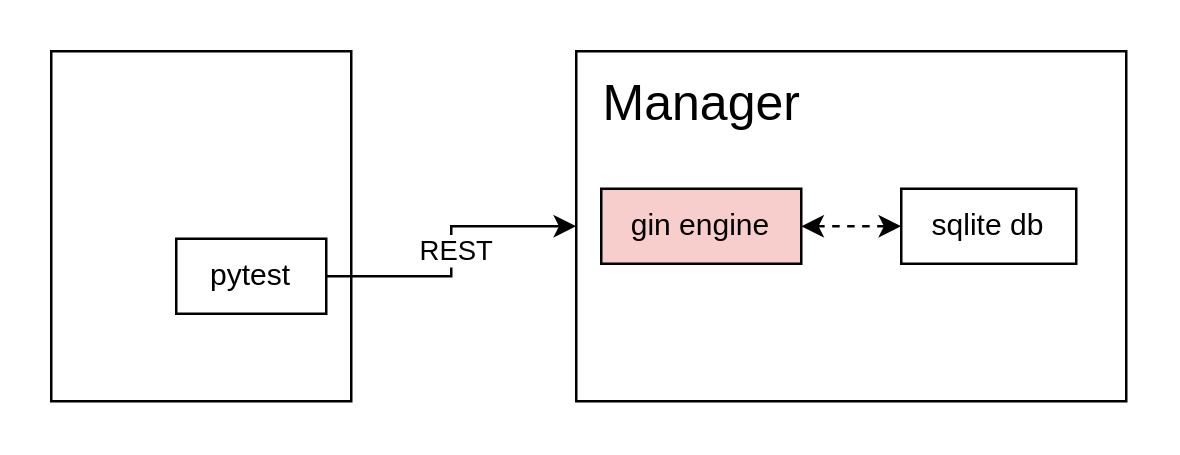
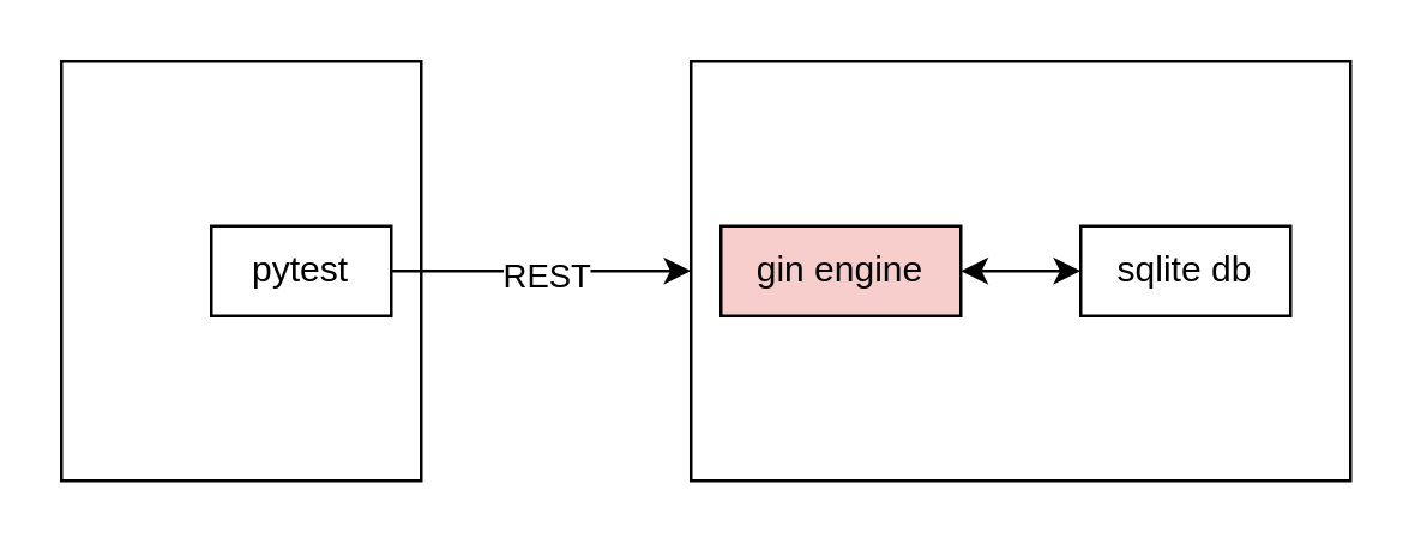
- <mxCell id="3" value="&lt;font style=&quot;font-size: 20px;&quot;&gt;Manager&lt;/font&gt;" style="text;html=1;align=center;verticalAlign=middle;resizable=0;points=[];autosize=1;strokeColor=none;fillColor=none;" vertex="1" parent="1"><mxGeometry x="230" y="20" width="100" height="40" as="geometry" /></mxCell>
- <mxCell id="5" value="" style="edgeStyle=orthogonalEdgeStyle;rounded=0;orthogonalLoop=1;jettySize=auto;html=1;startArrow=classic;startFill=1;dashed=1;" edge="1" parent="1" source="6" target="4"><mxGeometry relative="1" as="geometry" /></mxCell>
+ <mxCell id="5" value="" style="edgeStyle=orthogonalEdgeStyle;rounded=0;orthogonalLoop=1;jettySize=auto;html=1;startArrow=classic;startFill=1;" edge="1" parent="1" source="6" target="4"><mxGeometry relative="1" as="geometry" /></mxCell>
- <mxCell id="10" value="pytest" style="rounded=0;whiteSpace=wrap;html=1;" vertex="1" parent="1"><mxGeometry x="70" y="95" width="60" height="30" as="geometry" /></mxCell>
+ <mxCell id="10" value="pytest" style="rounded=0;whiteSpace=wrap;html=1;" vertex="1" parent="1"><mxGeometry x="70" y="75" width="60" height="30" as="geometry" /></mxCell>
